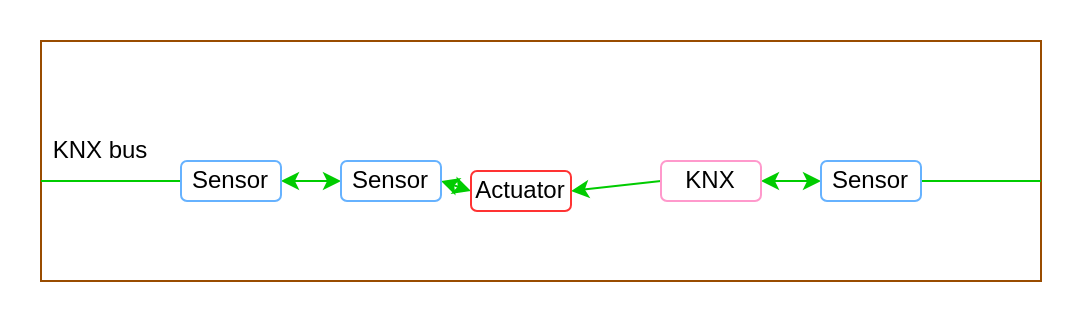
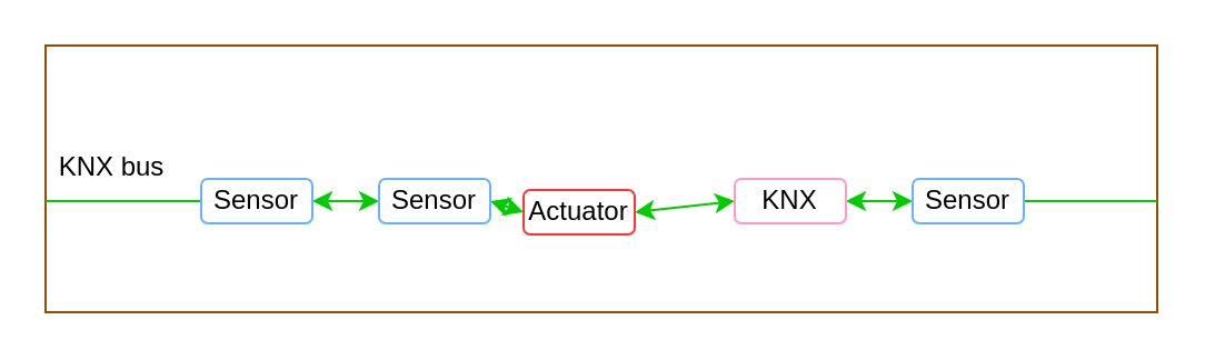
- <mxCell id="9" style="edgeStyle=none;rounded=0;orthogonalLoop=1;jettySize=auto;html=1;exitX=1;exitY=0.5;exitDx=0;exitDy=0;entryX=0;entryY=0.5;entryDx=0;entryDy=0;startArrow=classic;startFill=1;endArrow=none;endFill=1;strokeColor=#00CC00;" parent="1" source="10" target="12" edge="1"><mxGeometry relative="1" as="geometry" /></mxCell>
+ <mxCell id="9" style="edgeStyle=none;rounded=0;orthogonalLoop=1;jettySize=auto;html=1;exitX=1;exitY=0.5;exitDx=0;exitDy=0;entryX=0;entryY=0.5;entryDx=0;entryDy=0;startArrow=classic;startFill=1;endArrow=classic;endFill=1;strokeColor=#00CC00;" parent="1" source="10" target="12" edge="1"><mxGeometry relative="1" as="geometry" /></mxCell>
